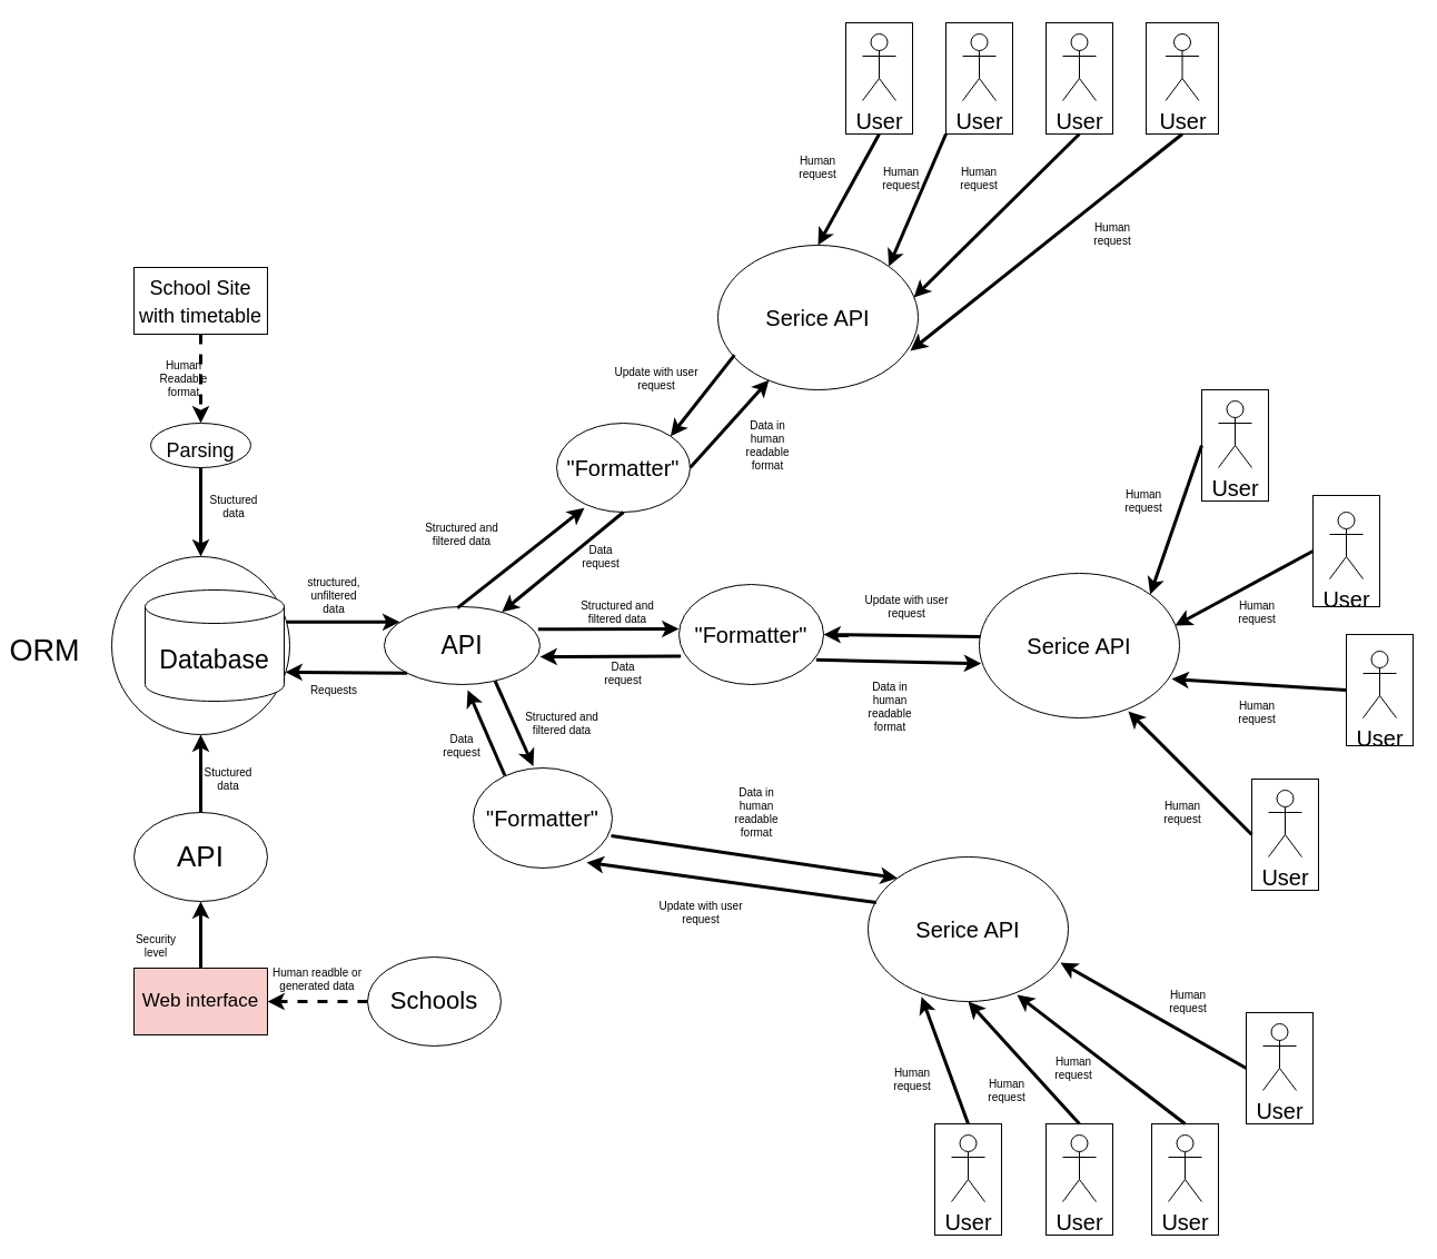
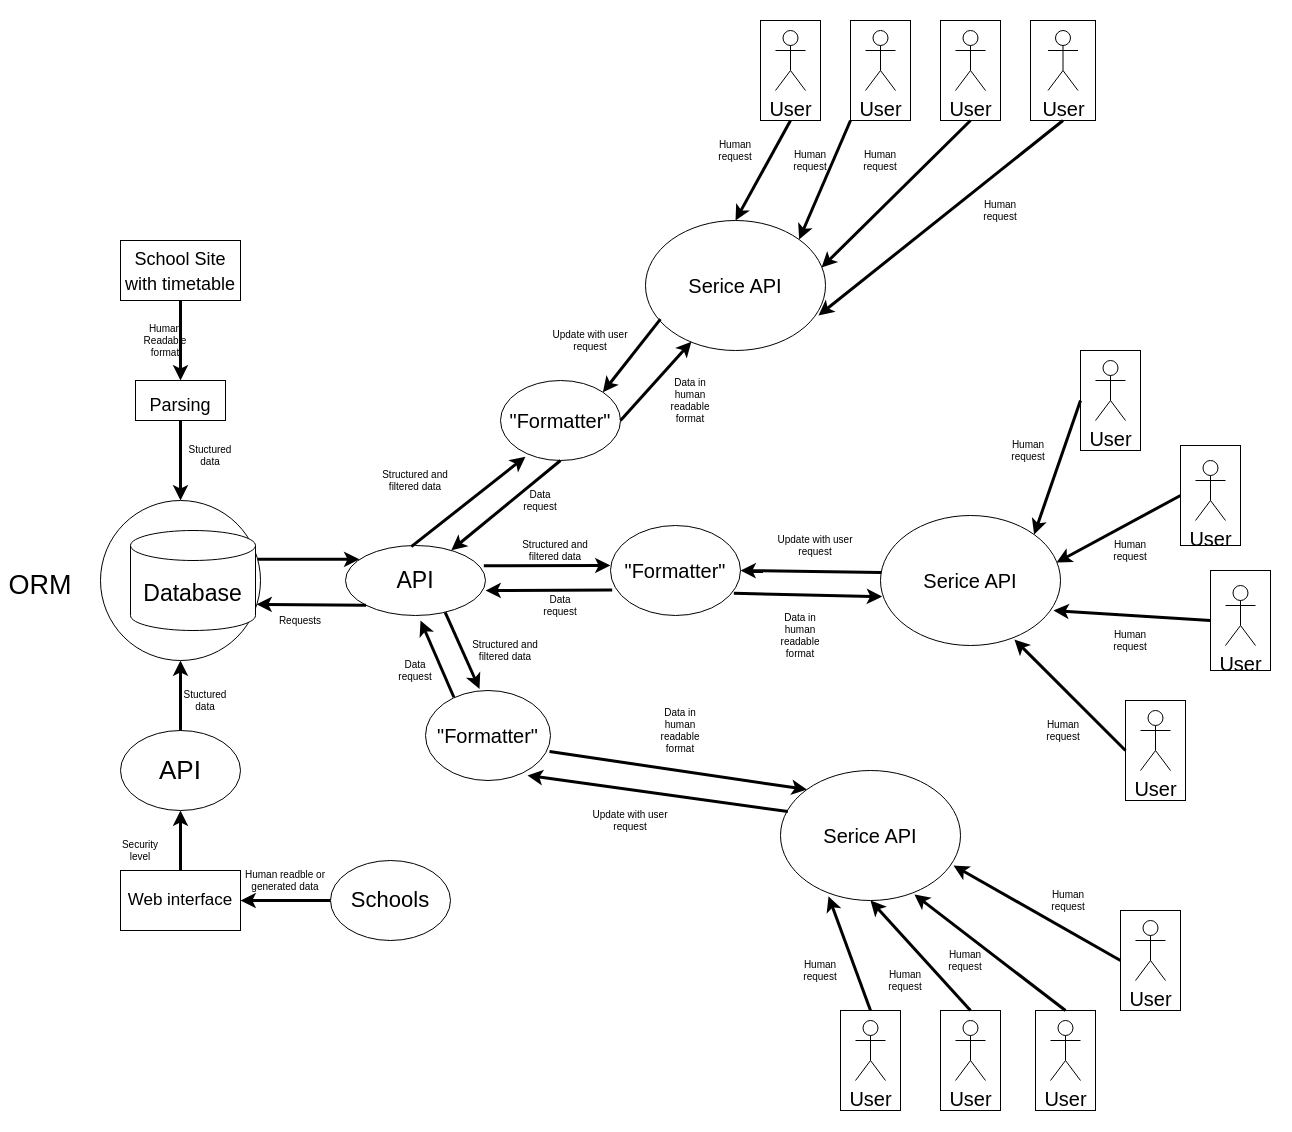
- <mxCell id="8" value="" style="endArrow=classic;html=1;fontSize=20;strokeWidth=3;exitX=0.5;exitY=1;exitDx=0;exitDy=0;entryX=0.5;entryY=0;entryDx=0;entryDy=0;dashed=1;" edge="1" parent="1" source="7" target="5"><mxGeometry width="50" height="50" relative="1" as="geometry"><mxPoint x="280" y="400" as="sourcePoint" /><mxPoint x="330" y="350" as="targetPoint" /></mxGeometry></mxCell>
+ <mxCell id="8" value="" style="endArrow=classic;html=1;fontSize=20;strokeWidth=3;exitX=0.5;exitY=1;exitDx=0;exitDy=0;entryX=0.5;entryY=0;entryDx=0;entryDy=0;" edge="1" parent="1" source="7" target="5"><mxGeometry width="50" height="50" relative="1" as="geometry"><mxPoint x="280" y="400" as="sourcePoint" /><mxPoint x="330" y="350" as="targetPoint" /></mxGeometry></mxCell>
- <mxCell id="5" value="&lt;font style=&quot;font-size: 18px&quot;&gt;Parsing&lt;/font&gt;" style="ellipse;whiteSpace=wrap;html=1;fontSize=30;" vertex="1" parent="1"><mxGeometry x="135" y="380" width="90" height="40" as="geometry" /></mxCell>
+ <mxCell id="5" value="&lt;font style=&quot;font-size: 18px&quot;&gt;Parsing&lt;/font&gt;" style="whiteSpace=wrap;html=1;fontSize=30;rounded=0;" vertex="1" parent="1"><mxGeometry x="135" y="380" width="90" height="40" as="geometry" /></mxCell>
- <mxCell id="93" value="structured, unfiltered data" style="text;html=1;strokeColor=none;fillColor=none;align=center;verticalAlign=middle;whiteSpace=wrap;rounded=0;fontSize=10;" vertex="1" parent="1"><mxGeometry x="280" y="525" width="40" height="20" as="geometry" /></mxCell>
- <mxCell id="96" value="Web interface&lt;br style=&quot;font-size: 17px;&quot;&gt;" style="rounded=0;whiteSpace=wrap;html=1;fontSize=17;verticalAlign=middle;fillColor=#f8cecc;" vertex="1" parent="1"><mxGeometry x="120" y="870" width="120" height="60" as="geometry" /></mxCell>
+ <mxCell id="96" value="Web interface&lt;br style=&quot;font-size: 17px;&quot;&gt;" style="rounded=0;whiteSpace=wrap;html=1;fontSize=17;verticalAlign=middle;" vertex="1" parent="1"><mxGeometry x="120" y="870" width="120" height="60" as="geometry" /></mxCell>
- <mxCell id="99" value="" style="endArrow=classic;html=1;fontSize=17;strokeWidth=3;entryX=1;entryY=0.5;entryDx=0;entryDy=0;exitX=0;exitY=0.5;exitDx=0;exitDy=0;dashed=1;" edge="1" parent="1" source="98" target="96"><mxGeometry width="50" height="50" relative="1" as="geometry"><mxPoint x="-150" y="660" as="sourcePoint" /><mxPoint x="-100" y="610" as="targetPoint" /></mxGeometry></mxCell>
+ <mxCell id="99" value="" style="endArrow=classic;html=1;fontSize=17;strokeWidth=3;entryX=1;entryY=0.5;entryDx=0;entryDy=0;exitX=0;exitY=0.5;exitDx=0;exitDy=0;" edge="1" parent="1" source="98" target="96"><mxGeometry width="50" height="50" relative="1" as="geometry"><mxPoint x="-150" y="660" as="sourcePoint" /><mxPoint x="-100" y="610" as="targetPoint" /></mxGeometry></mxCell>
